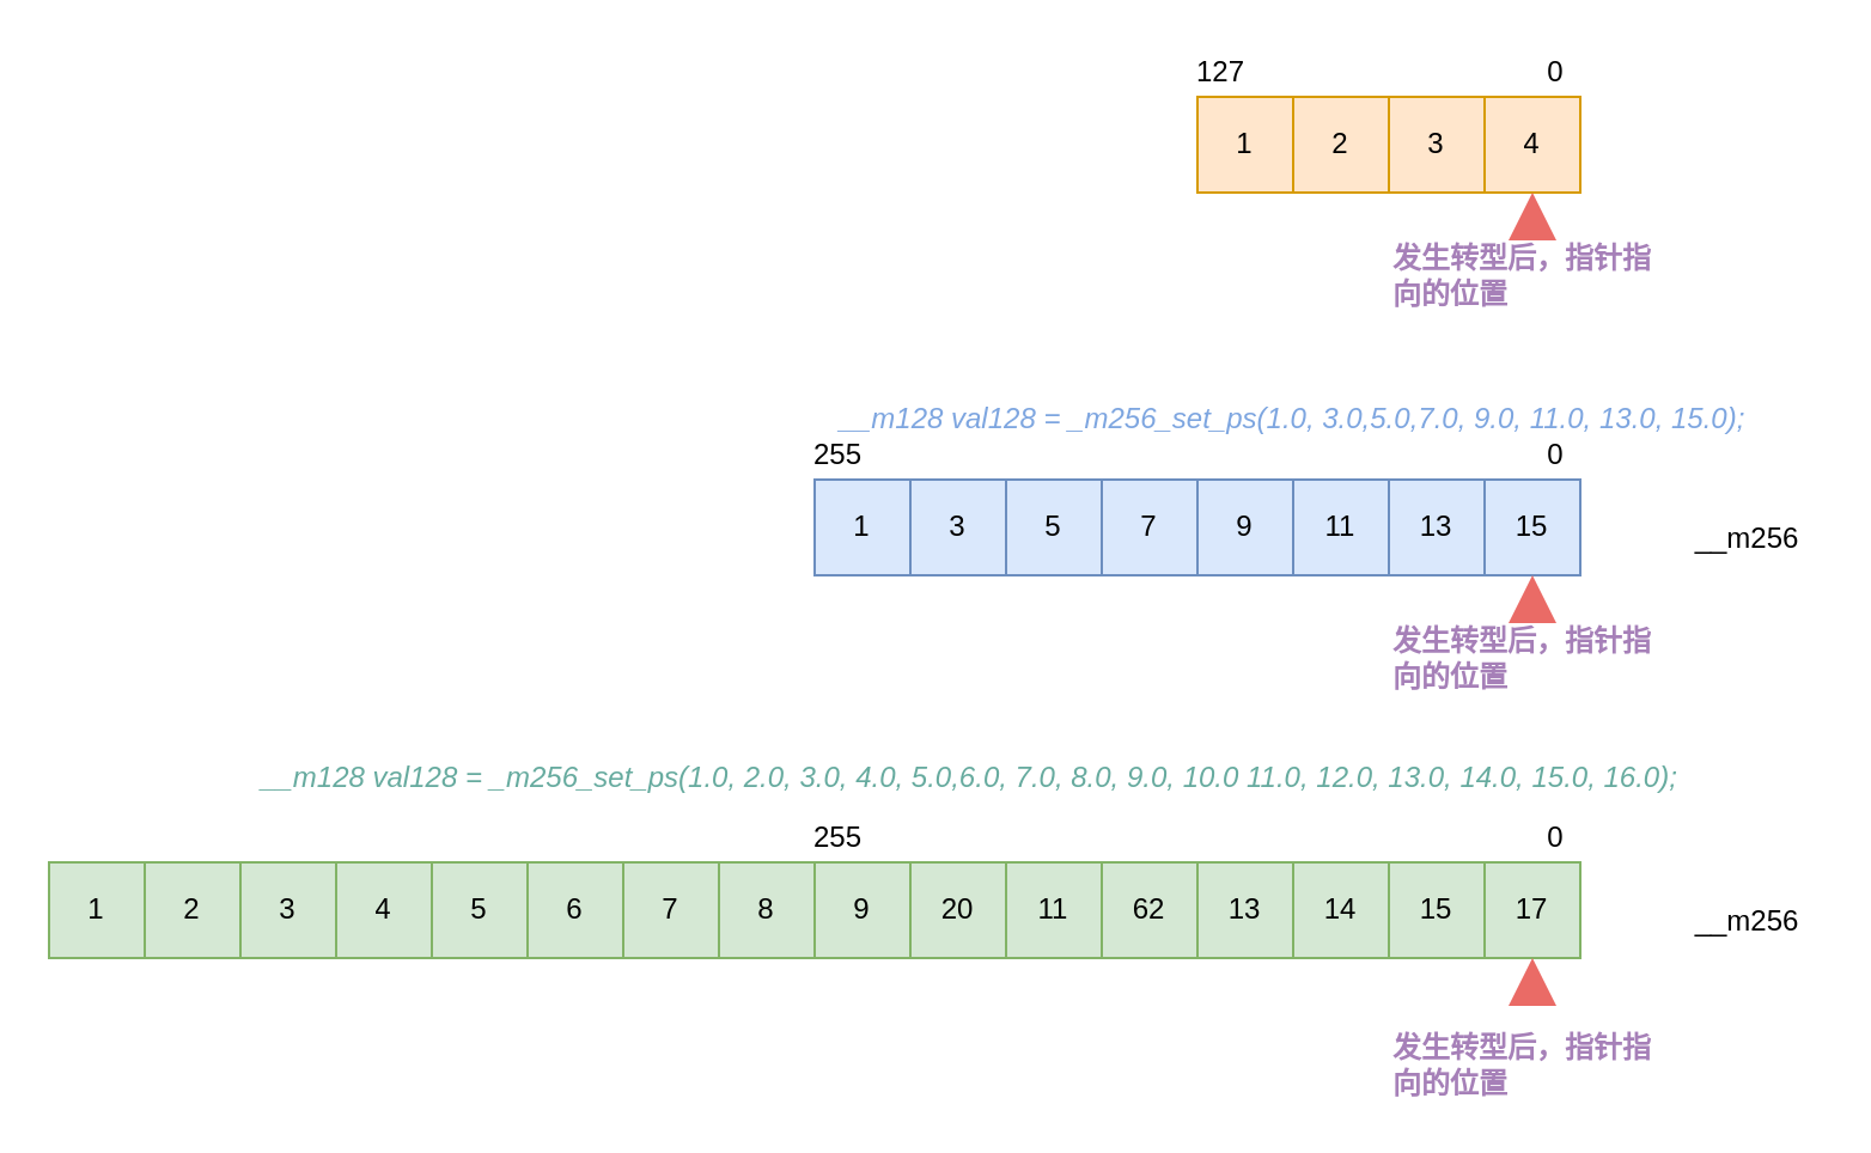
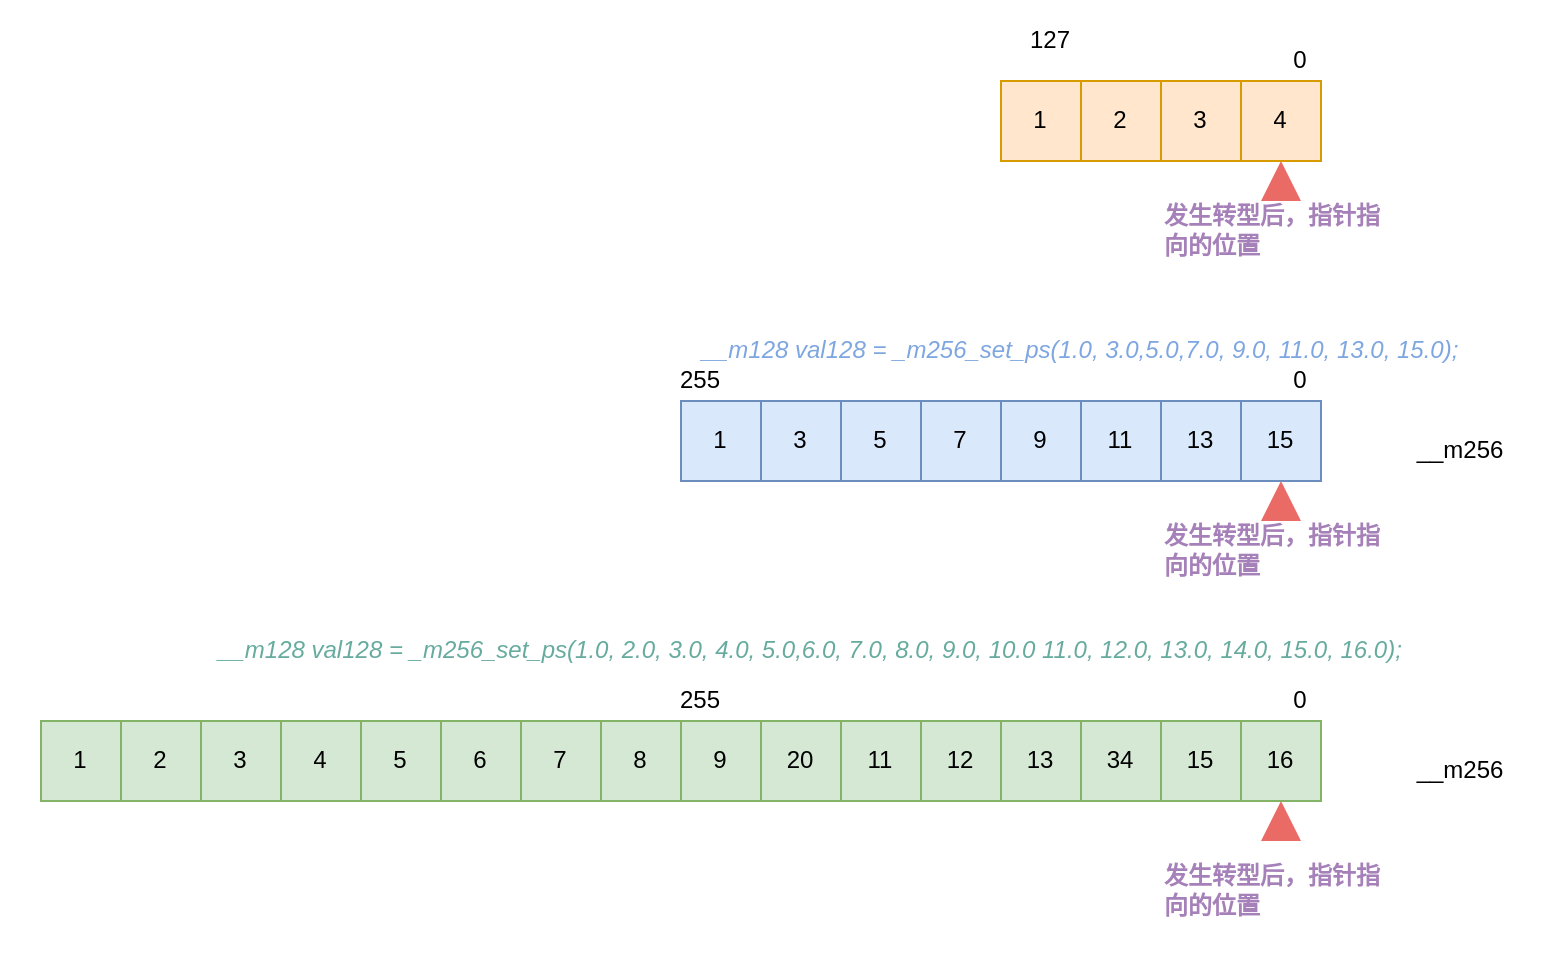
- <mxCell id="20" value="127" style="text;html=1;strokeColor=none;fillColor=none;align=center;verticalAlign=middle;whiteSpace=wrap;rounded=0;" vertex="1" parent="1"><mxGeometry x="500" y="20" width="20" height="20" as="geometry" /></mxCell>
+ <mxCell id="20" value="127" style="text;html=1;strokeColor=none;fillColor=none;align=center;verticalAlign=middle;whiteSpace=wrap;rounded=0;" vertex="1" parent="1"><mxGeometry x="515" y="10" width="20" height="20" as="geometry" /></mxCell>
- <mxCell id="39" value="62" style="shape=partialRectangle;html=1;whiteSpace=wrap;connectable=0;overflow=hidden;fillColor=none;top=0;left=0;bottom=0;right=0;pointerEvents=1;" vertex="1" parent="27"><mxGeometry x="440" width="40" height="40" as="geometry"><mxRectangle width="40" height="40" as="alternateBounds" /></mxGeometry></mxCell>
+ <mxCell id="39" value="12" style="shape=partialRectangle;html=1;whiteSpace=wrap;connectable=0;overflow=hidden;fillColor=none;top=0;left=0;bottom=0;right=0;pointerEvents=1;" vertex="1" parent="27"><mxGeometry x="440" width="40" height="40" as="geometry"><mxRectangle width="40" height="40" as="alternateBounds" /></mxGeometry></mxCell>
- <mxCell id="41" value="14" style="shape=partialRectangle;html=1;whiteSpace=wrap;connectable=0;overflow=hidden;fillColor=none;top=0;left=0;bottom=0;right=0;pointerEvents=1;" vertex="1" parent="27"><mxGeometry x="520" width="40" height="40" as="geometry"><mxRectangle width="40" height="40" as="alternateBounds" /></mxGeometry></mxCell>
+ <mxCell id="41" value="34" style="shape=partialRectangle;html=1;whiteSpace=wrap;connectable=0;overflow=hidden;fillColor=none;top=0;left=0;bottom=0;right=0;pointerEvents=1;" vertex="1" parent="27"><mxGeometry x="520" width="40" height="40" as="geometry"><mxRectangle width="40" height="40" as="alternateBounds" /></mxGeometry></mxCell>
- <mxCell id="43" value="17" style="shape=partialRectangle;html=1;whiteSpace=wrap;connectable=0;overflow=hidden;fillColor=none;top=0;left=0;bottom=0;right=0;pointerEvents=1;" vertex="1" parent="27"><mxGeometry x="600" width="40" height="40" as="geometry"><mxRectangle width="40" height="40" as="alternateBounds" /></mxGeometry></mxCell>
+ <mxCell id="43" value="16" style="shape=partialRectangle;html=1;whiteSpace=wrap;connectable=0;overflow=hidden;fillColor=none;top=0;left=0;bottom=0;right=0;pointerEvents=1;" vertex="1" parent="27"><mxGeometry x="600" width="40" height="40" as="geometry"><mxRectangle width="40" height="40" as="alternateBounds" /></mxGeometry></mxCell>
